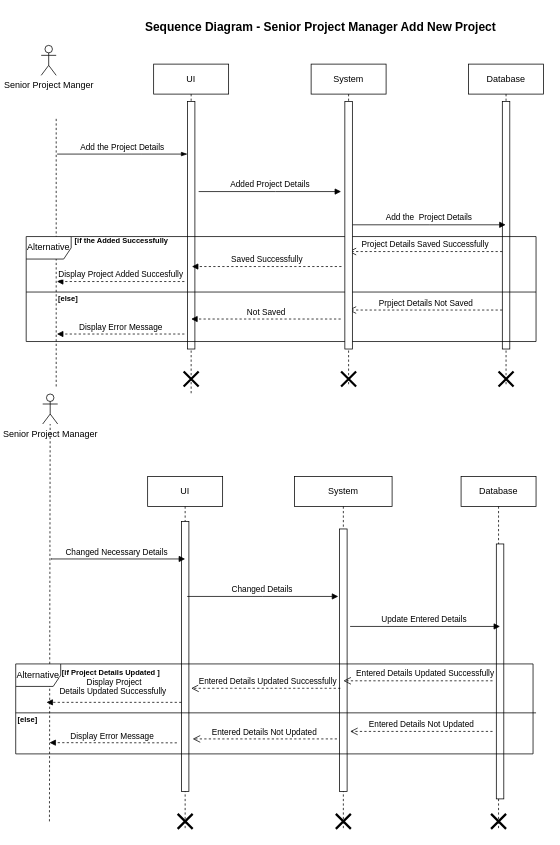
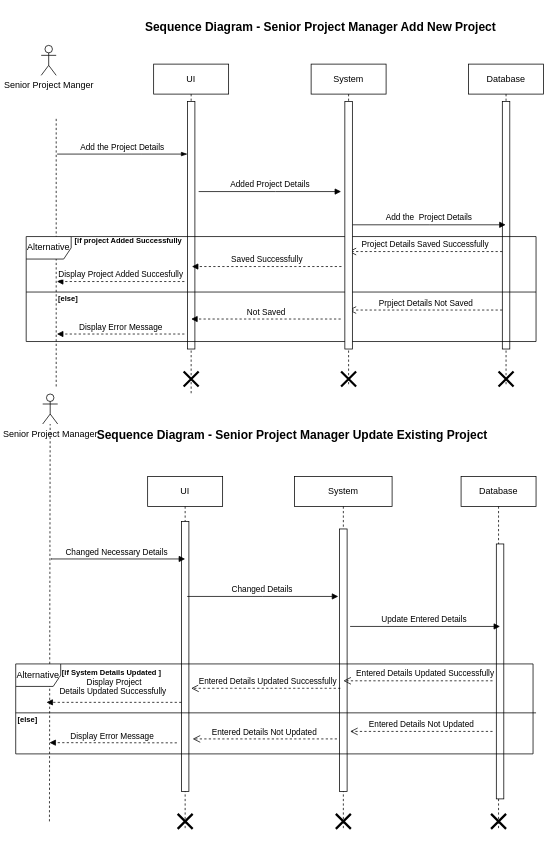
- <mxCell id="18" value="&lt;font style=&quot;&quot;&gt;&lt;b style=&quot;font-size: 10px;&quot;&gt;[if the Added Successfully&lt;/b&gt;&lt;/font&gt;" style="text;html=1;strokeColor=none;fillColor=none;align=left;verticalAlign=middle;whiteSpace=wrap;rounded=0;" parent="1" vertex="1"><mxGeometry x="96.5" y="315" width="148.5" height="10" as="geometry" /></mxCell>
+ <mxCell id="18" value="&lt;font style=&quot;&quot;&gt;&lt;b style=&quot;font-size: 10px;&quot;&gt;[if project Added Successfully&lt;/b&gt;&lt;/font&gt;" style="text;html=1;strokeColor=none;fillColor=none;align=left;verticalAlign=middle;whiteSpace=wrap;rounded=0;" parent="1" vertex="1"><mxGeometry x="96.5" y="315" width="148.5" height="10" as="geometry" /></mxCell>
+ <mxCell id="27" value="&lt;font style=&quot;border-color: var(--border-color);&quot;&gt;&lt;b style=&quot;border-color: var(--border-color); font-size: 16px;&quot;&gt;Sequence Diagram - Senior Project Manager Update Existing Project&lt;/b&gt;&lt;/font&gt;" style="text;html=1;strokeColor=none;fillColor=none;align=center;verticalAlign=middle;whiteSpace=wrap;rounded=0;" parent="1" vertex="1"><mxGeometry x="84" y="565" width="610" height="30" as="geometry" /></mxCell>
- <mxCell id="46" value="&lt;span style=&quot;font-size: 10px;&quot;&gt;&lt;b&gt;[if Project Details Updated ]&lt;/b&gt;&lt;/span&gt;" style="text;html=1;strokeColor=none;fillColor=none;align=left;verticalAlign=middle;whiteSpace=wrap;rounded=0;" parent="1" vertex="1"><mxGeometry x="80" y="885" width="149" height="22.5" as="geometry" /></mxCell>
+ <mxCell id="46" value="&lt;span style=&quot;font-size: 10px;&quot;&gt;&lt;b&gt;[if System Details Updated ]&lt;/b&gt;&lt;/span&gt;" style="text;html=1;strokeColor=none;fillColor=none;align=left;verticalAlign=middle;whiteSpace=wrap;rounded=0;" parent="1" vertex="1"><mxGeometry x="80" y="885" width="149" height="22.5" as="geometry" /></mxCell>
